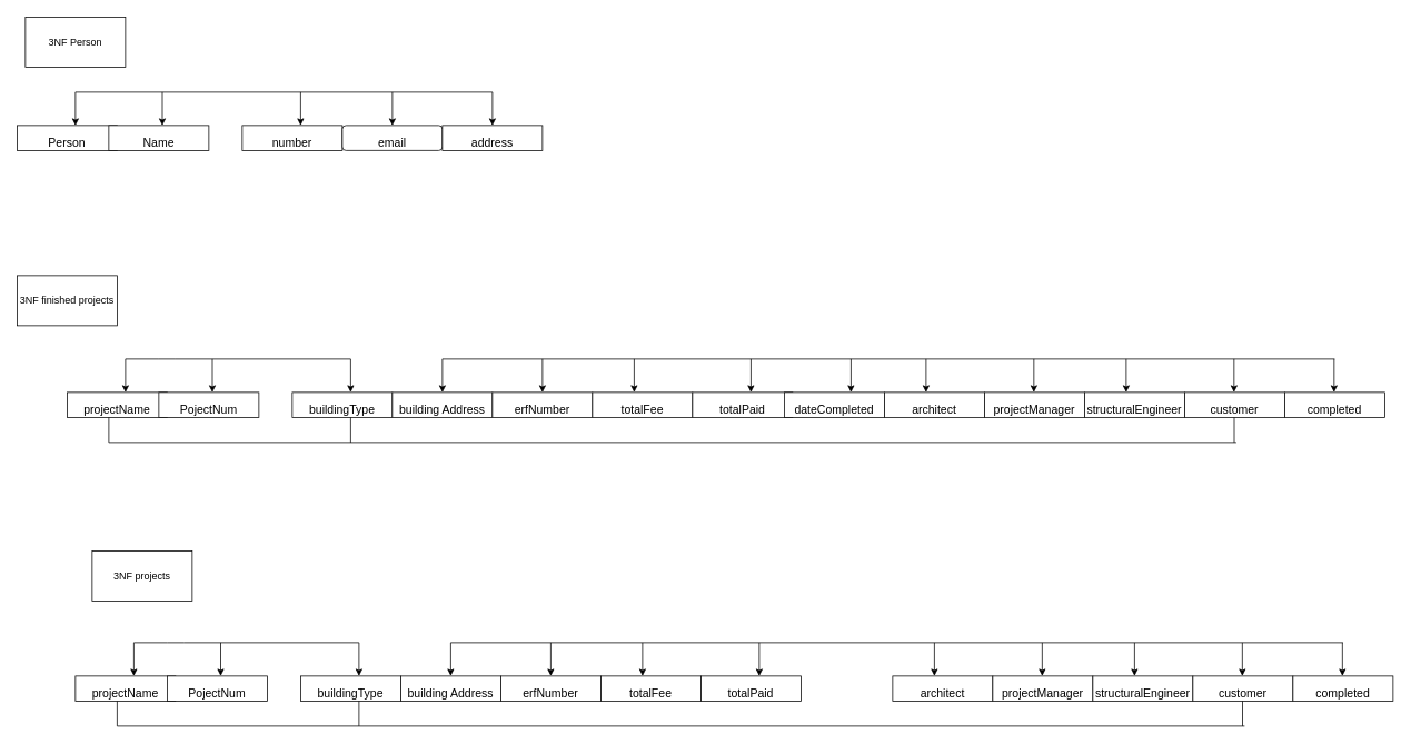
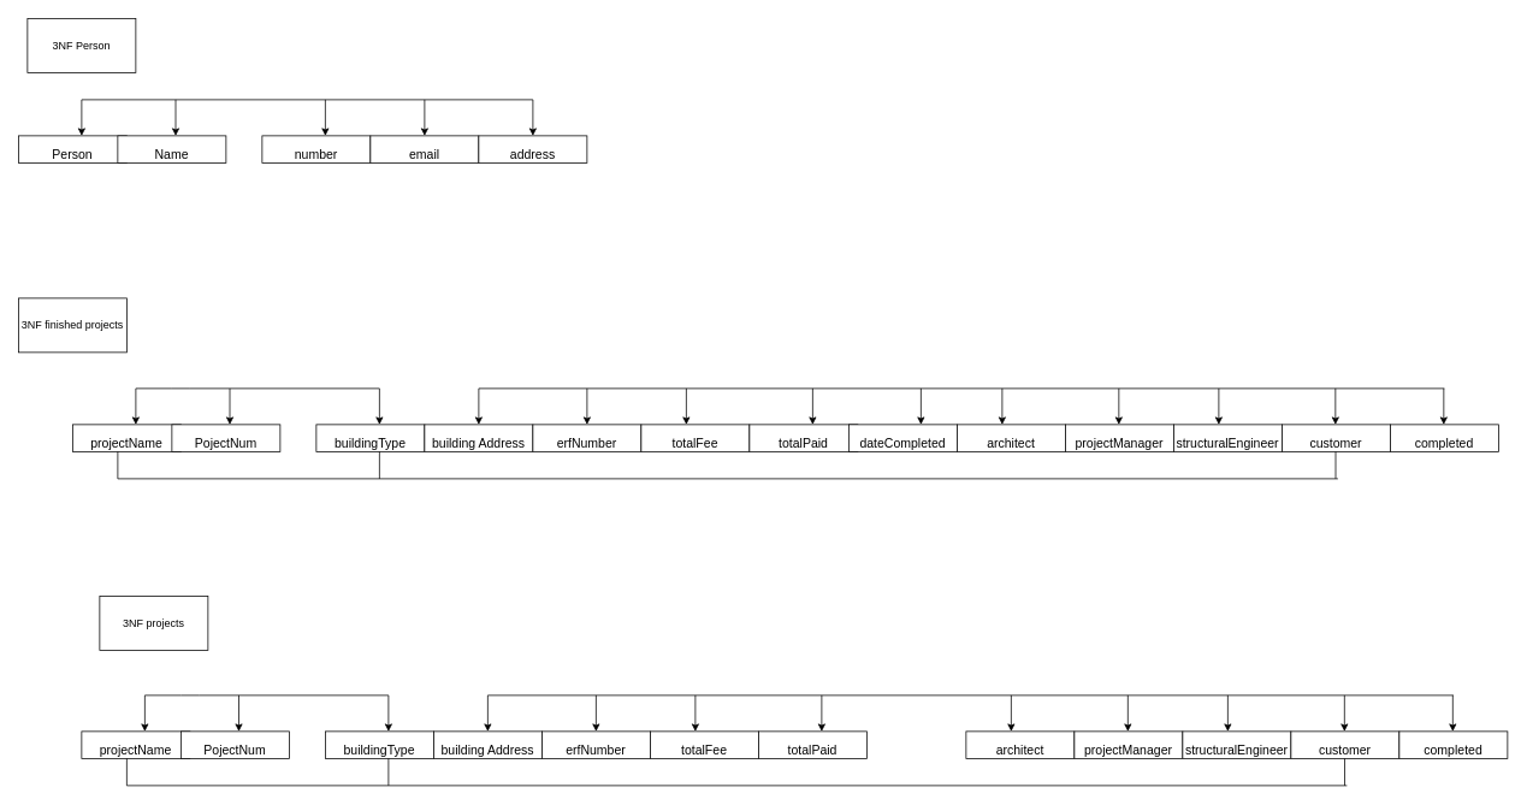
- <mxCell id="6" value="&lt;span style=&quot;font-size: 14px&quot;&gt;email&lt;/span&gt;" style="whiteSpace=wrap;html=1;fontSize=30;rounded=1;" parent="1" vertex="1"><mxGeometry x="410" y="150" width="120" height="30" as="geometry" /></mxCell>
+ <mxCell id="6" value="&lt;span style=&quot;font-size: 14px&quot;&gt;email&lt;/span&gt;" style="rounded=0;whiteSpace=wrap;html=1;fontSize=30;" parent="1" vertex="1"><mxGeometry x="410" y="150" width="120" height="30" as="geometry" /></mxCell>
